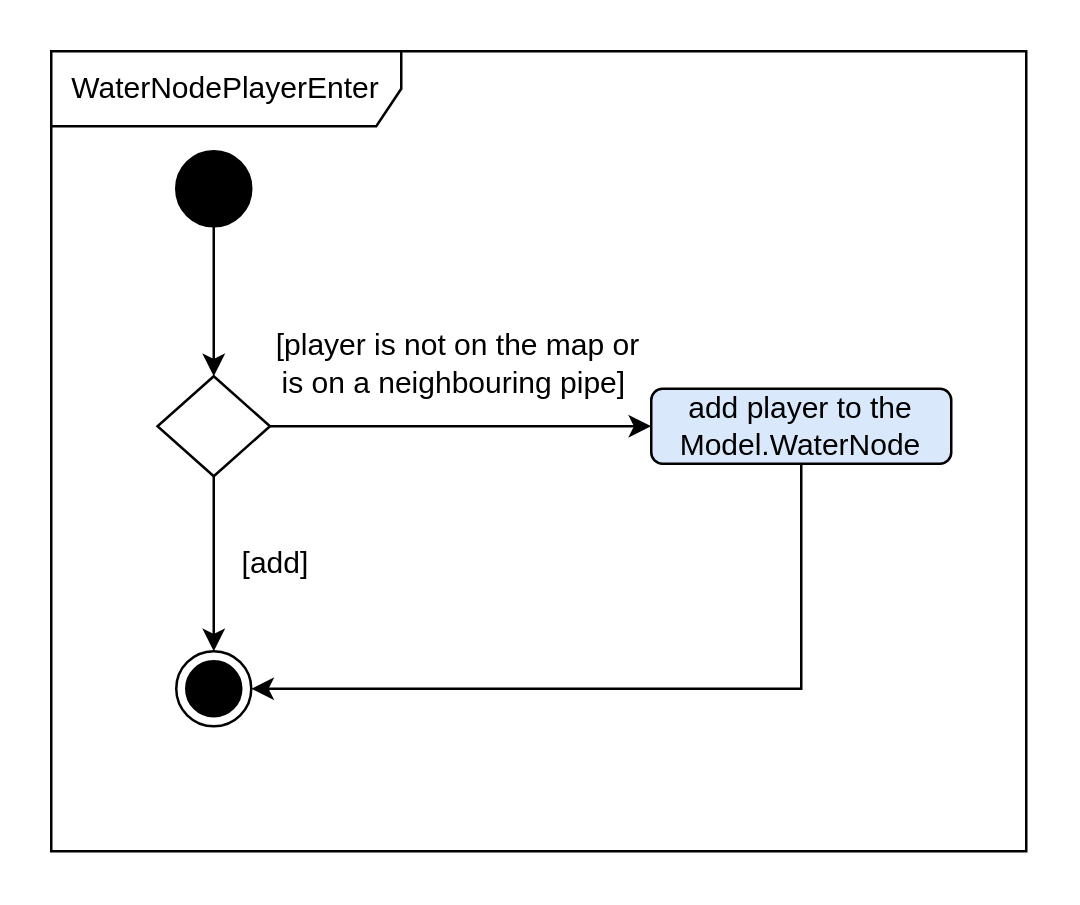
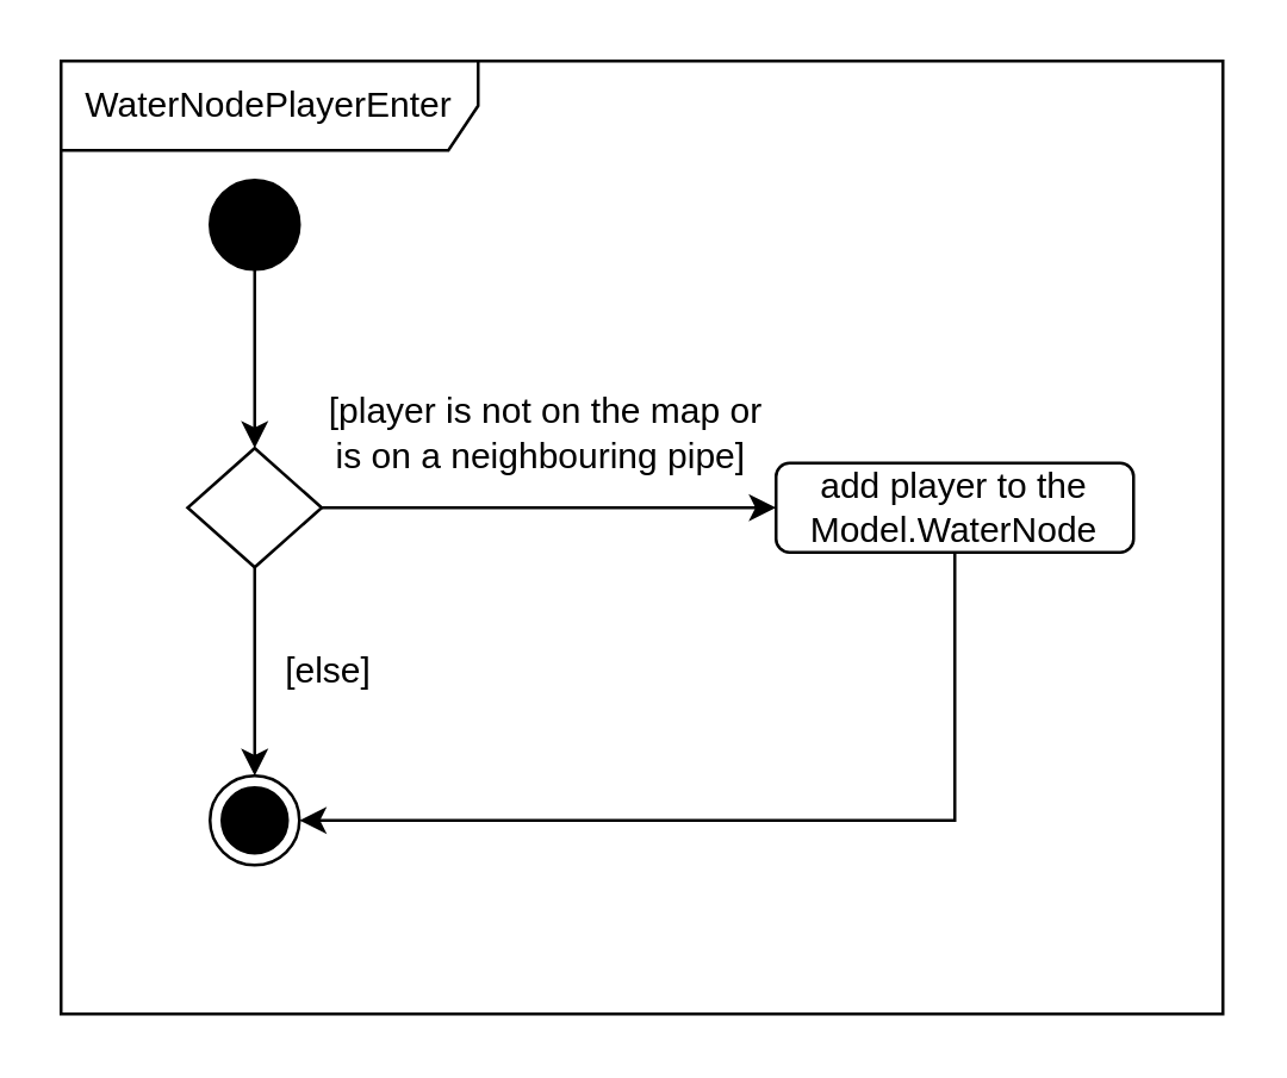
- <mxCell id="9" value="add player to the Model.WaterNode" style="rounded=1;whiteSpace=wrap;html=1;fillColor=#dae8fc;" vertex="1" parent="1"><mxGeometry x="260" y="155" width="120" height="30" as="geometry" /></mxCell>
+ <mxCell id="9" value="add player to the Model.WaterNode" style="rounded=1;whiteSpace=wrap;html=1;" vertex="1" parent="1"><mxGeometry x="260" y="155" width="120" height="30" as="geometry" /></mxCell>
- <mxCell id="8" value="[add]" style="text;html=1;strokeColor=none;fillColor=none;align=center;verticalAlign=middle;whiteSpace=wrap;rounded=0;" vertex="1" parent="1"><mxGeometry x="80" y="210" width="60" height="30" as="geometry" /></mxCell>
+ <mxCell id="8" value="[else]" style="text;html=1;strokeColor=none;fillColor=none;align=center;verticalAlign=middle;whiteSpace=wrap;rounded=0;" vertex="1" parent="1"><mxGeometry x="80" y="210" width="60" height="30" as="geometry" /></mxCell>
